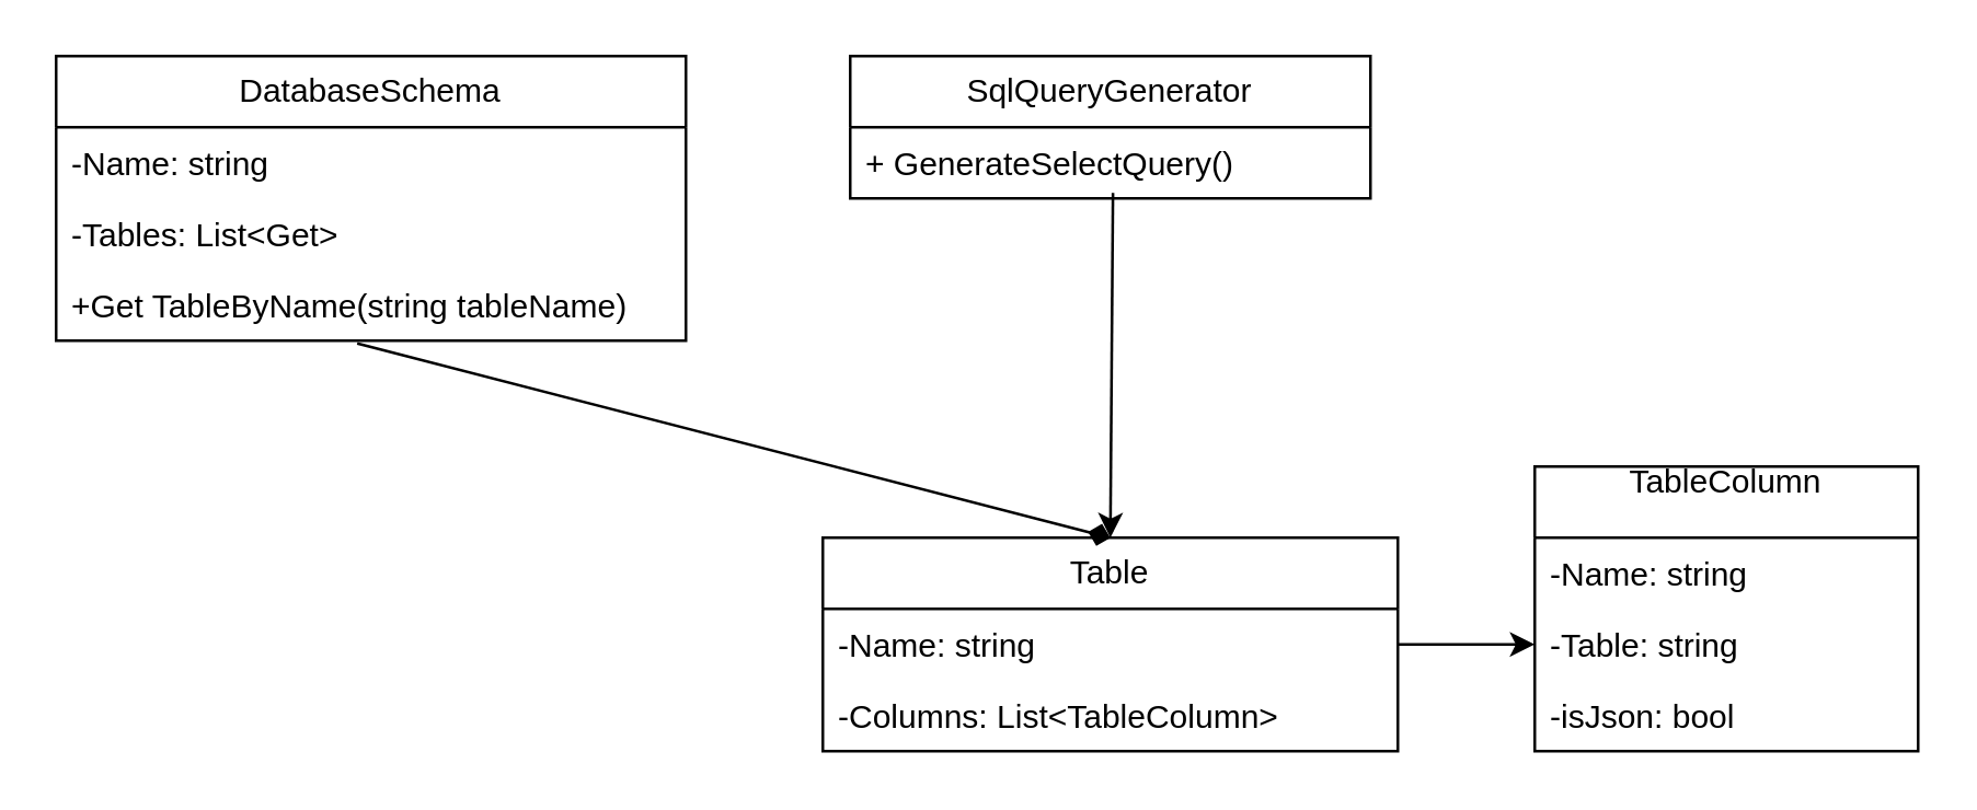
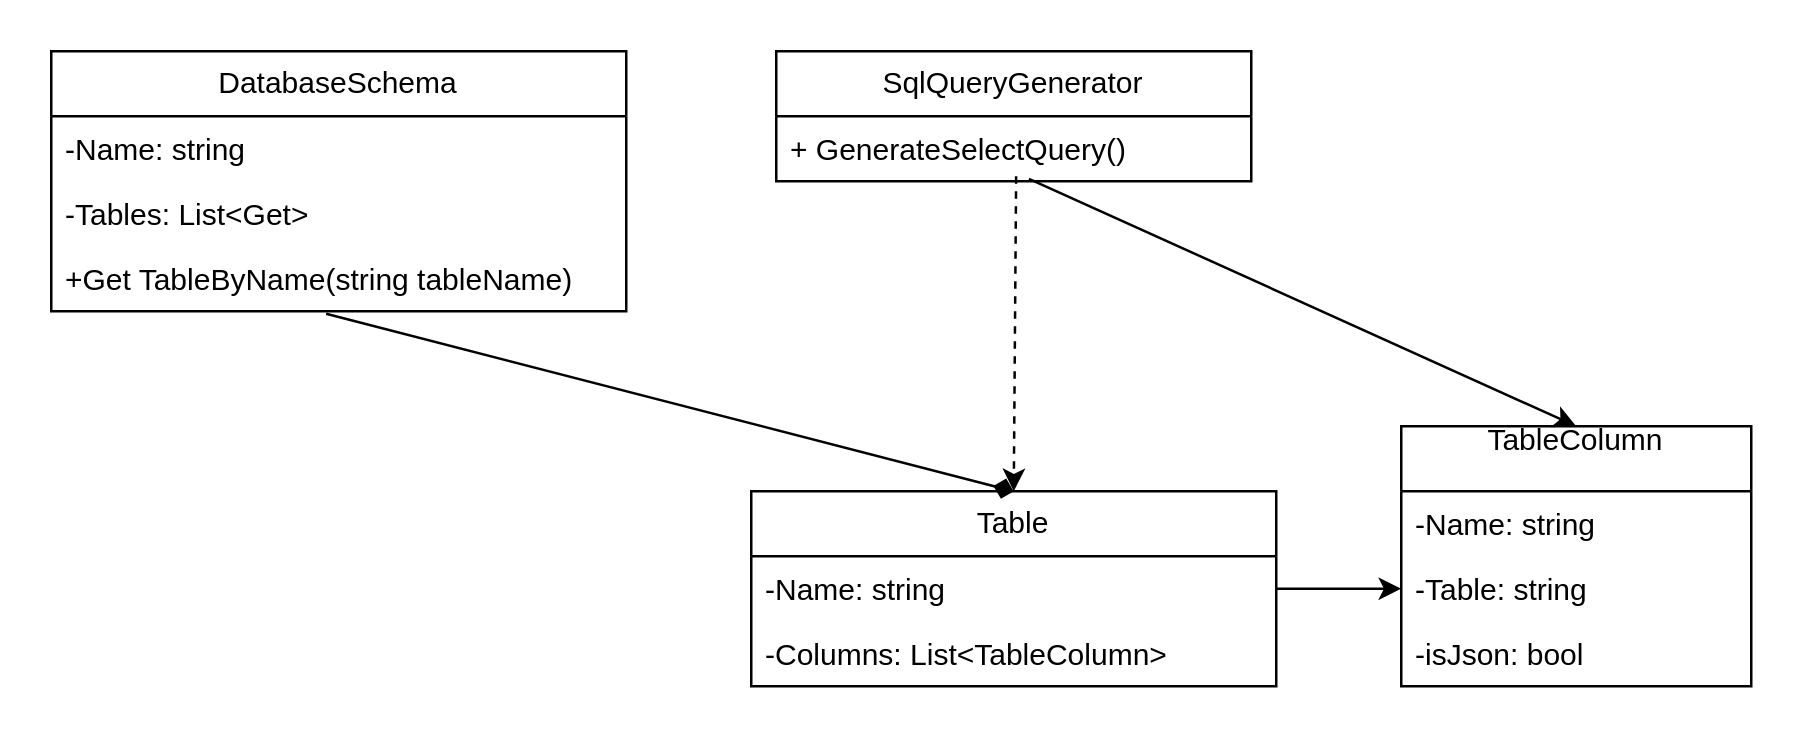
+ <mxCell id="8" value="" style="endArrow=classic;html=1;rounded=0;exitX=0.532;exitY=0.962;exitDx=0;exitDy=0;exitPerimeter=0;entryX=0.5;entryY=0;entryDx=0;entryDy=0;" edge="1" parent="1" source="3" target="4"><mxGeometry width="50" height="50" relative="1" as="geometry"><mxPoint x="370" y="270" as="sourcePoint" /><mxPoint x="310" y="150" as="targetPoint" /></mxGeometry></mxCell>
- <mxCell id="13" value="" style="endArrow=classic;html=1;rounded=0;entryX=0.5;entryY=0;entryDx=0;entryDy=0;exitX=0.505;exitY=0.923;exitDx=0;exitDy=0;exitPerimeter=0;" edge="1" parent="1" source="3" target="9"><mxGeometry width="50" height="50" relative="1" as="geometry"><mxPoint x="412" y="80" as="sourcePoint" /><mxPoint x="420" y="220" as="targetPoint" /></mxGeometry></mxCell>
+ <mxCell id="13" value="" style="endArrow=classic;html=1;rounded=0;entryX=0.5;entryY=0;entryDx=0;entryDy=0;exitX=0.505;exitY=0.923;exitDx=0;exitDy=0;exitPerimeter=0;dashed=1;" edge="1" parent="1" source="3" target="9"><mxGeometry width="50" height="50" relative="1" as="geometry"><mxPoint x="412" y="80" as="sourcePoint" /><mxPoint x="420" y="220" as="targetPoint" /></mxGeometry></mxCell>
